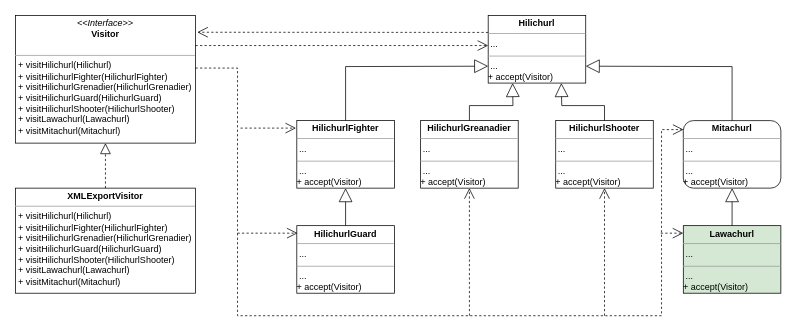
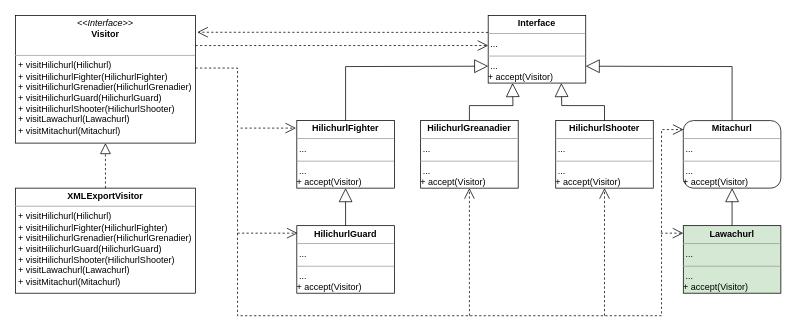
- <mxCell id="5" value="&lt;p style=&quot;margin:0px;margin-top:4px;text-align:center;&quot;&gt;&lt;b&gt;Hilichurl&lt;/b&gt;&lt;/p&gt;&lt;hr size=&quot;1&quot;&gt;&amp;nbsp;...&lt;div style=&quot;height:2px;&quot;&gt;&lt;/div&gt;&lt;hr size=&quot;1&quot;&gt;&amp;nbsp;...&lt;br&gt;&lt;div style=&quot;height:2px;&quot;&gt;+ accept(Visitor)&lt;/div&gt;" style="verticalAlign=top;align=left;overflow=fill;fontSize=12;fontFamily=Helvetica;html=1;" vertex="1" parent="1"><mxGeometry x="650" y="20" width="130" height="90" as="geometry" /></mxCell>
+ <mxCell id="5" value="&lt;p style=&quot;margin:0px;margin-top:4px;text-align:center;&quot;&gt;&lt;b&gt;Interface&lt;/b&gt;&lt;/p&gt;&lt;hr size=&quot;1&quot;&gt;&amp;nbsp;...&lt;div style=&quot;height:2px;&quot;&gt;&lt;/div&gt;&lt;hr size=&quot;1&quot;&gt;&amp;nbsp;...&lt;br&gt;&lt;div style=&quot;height:2px;&quot;&gt;+ accept(Visitor)&lt;/div&gt;" style="verticalAlign=top;align=left;overflow=fill;fontSize=12;fontFamily=Helvetica;html=1;" vertex="1" parent="1"><mxGeometry x="650" y="20" width="130" height="90" as="geometry" /></mxCell>
